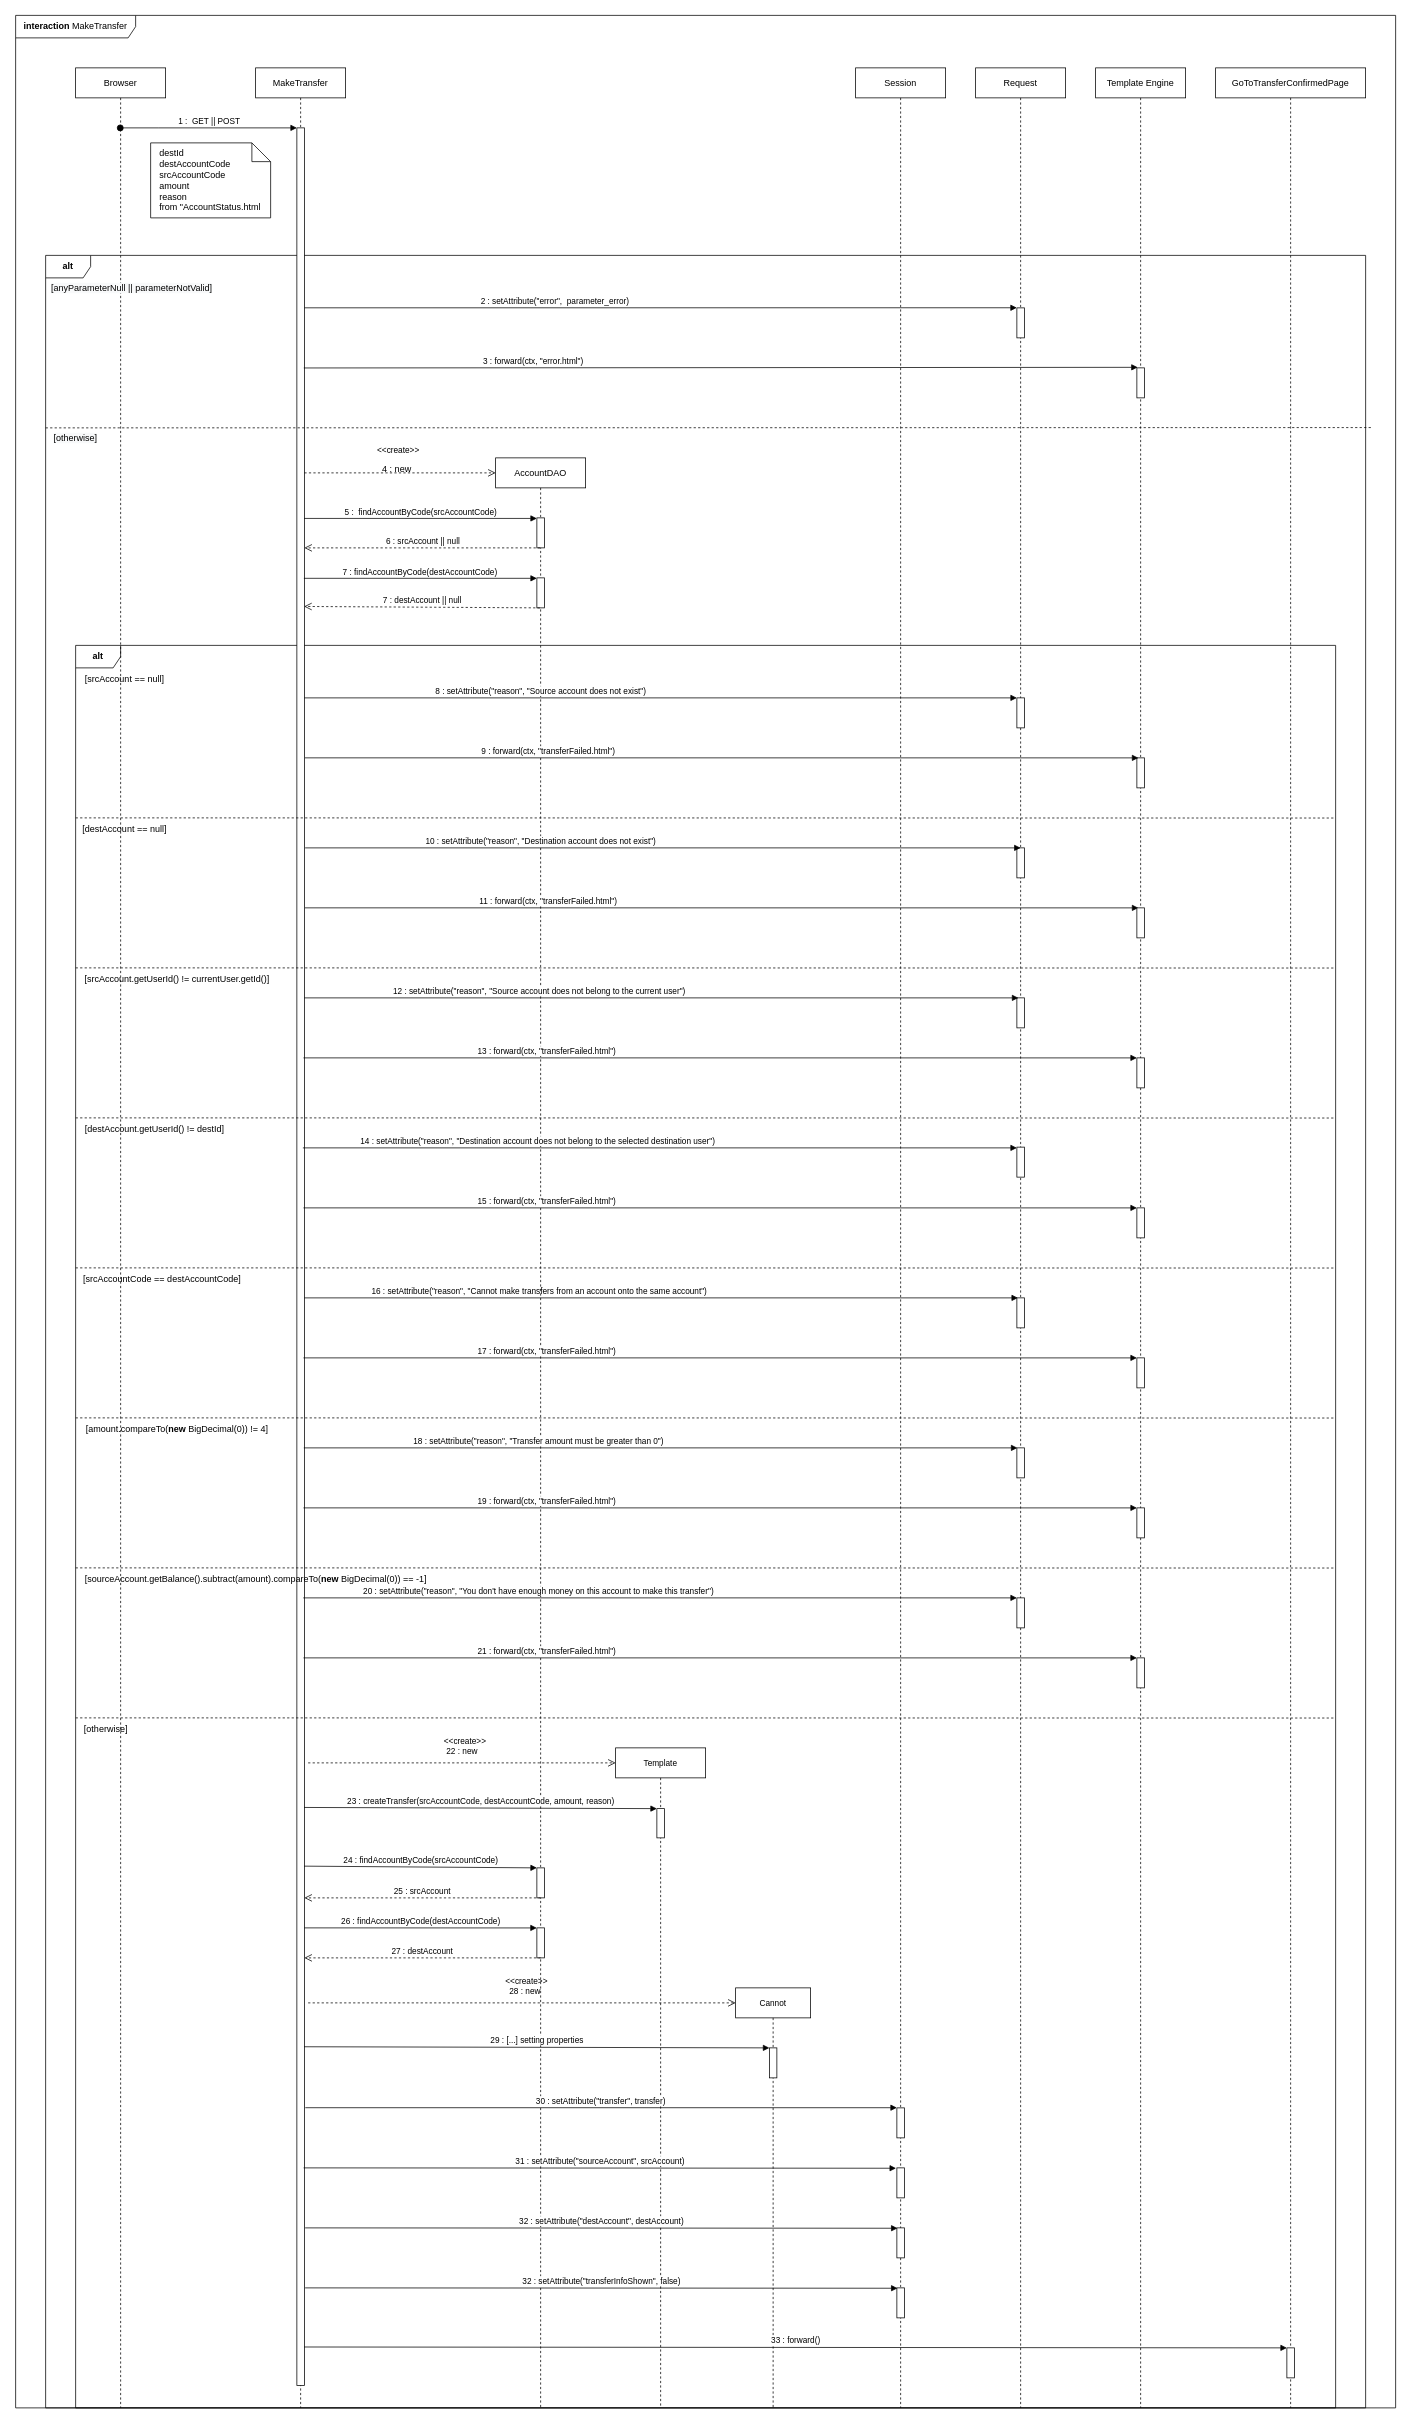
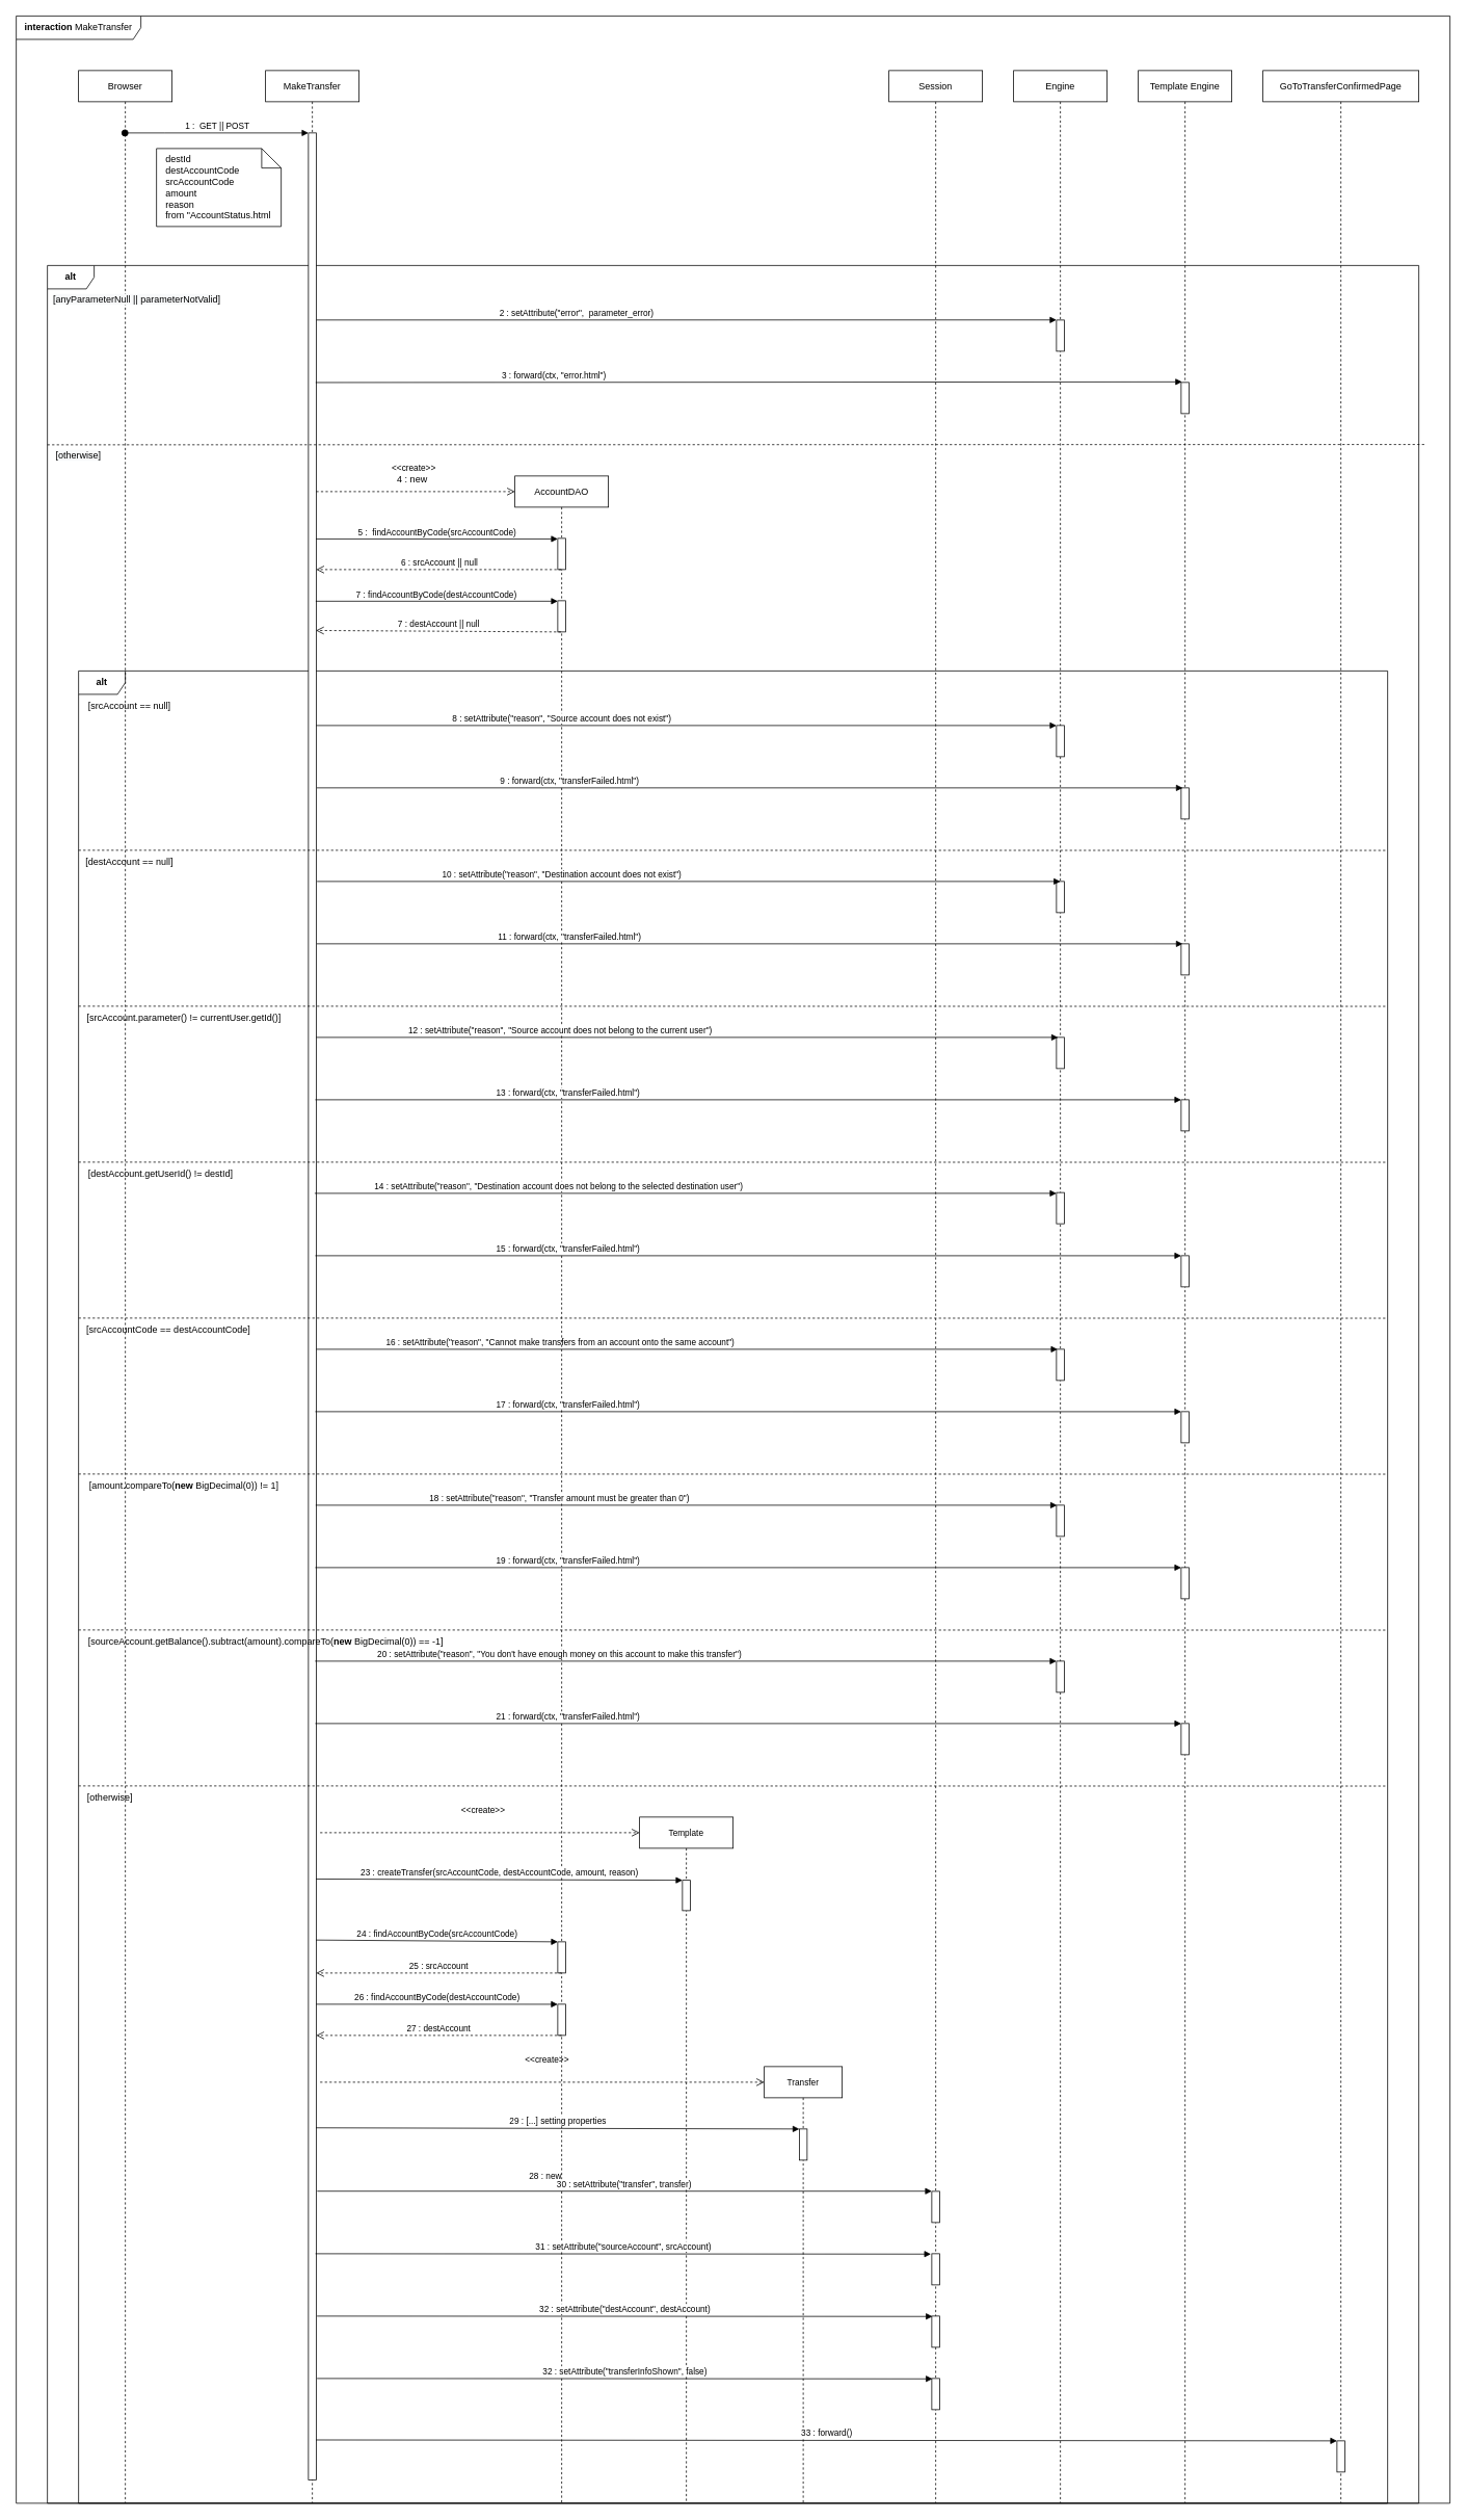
- <mxCell id="20" value="Request" style="shape=umlLifeline;perimeter=lifelinePerimeter;whiteSpace=wrap;html=1;container=1;collapsible=0;recursiveResize=0;outlineConnect=0;" vertex="1" parent="1"><mxGeometry x="1300" y="90" width="120" height="3120" as="geometry" /></mxCell>
+ <mxCell id="20" value="Engine" style="shape=umlLifeline;perimeter=lifelinePerimeter;whiteSpace=wrap;html=1;container=1;collapsible=0;recursiveResize=0;outlineConnect=0;" vertex="1" parent="1"><mxGeometry x="1300" y="90" width="120" height="3120" as="geometry" /></mxCell>
- <mxCell id="48" value="4 : new" style="text;html=1;align=center;verticalAlign=middle;resizable=0;points=[];autosize=1;strokeColor=none;fillColor=none;" vertex="1" parent="1"><mxGeometry x="498" y="610" width="60" height="30" as="geometry" /></mxCell>
+ <mxCell id="48" value="4 : new" style="text;html=1;align=center;verticalAlign=middle;resizable=0;points=[];autosize=1;strokeColor=none;fillColor=none;" vertex="1" parent="1"><mxGeometry x="498" y="600" width="60" height="30" as="geometry" /></mxCell>
- <mxCell id="67" value="[srcAccount.getUserId() != currentUser.getId()]" style="text;html=1;align=center;verticalAlign=middle;resizable=0;points=[];autosize=1;strokeColor=none;fillColor=none;" vertex="1" parent="1"><mxGeometry x="100" y="1290" width="270" height="30" as="geometry" /></mxCell>
+ <mxCell id="67" value="[srcAccount.parameter() != currentUser.getId()]" style="text;html=1;align=center;verticalAlign=middle;resizable=0;points=[];autosize=1;strokeColor=none;fillColor=none;" vertex="1" parent="1"><mxGeometry x="100" y="1290" width="270" height="30" as="geometry" /></mxCell>
- <mxCell id="71" value="[amount.compareTo(&lt;b&gt;new&lt;/b&gt; BigDecimal(0)) != 4]" style="text;html=1;align=center;verticalAlign=middle;resizable=0;points=[];autosize=1;strokeColor=none;fillColor=none;" vertex="1" parent="1"><mxGeometry x="100" y="1890" width="270" height="30" as="geometry" /></mxCell>
+ <mxCell id="71" value="[amount.compareTo(&lt;b&gt;new&lt;/b&gt; BigDecimal(0)) != 1]" style="text;html=1;align=center;verticalAlign=middle;resizable=0;points=[];autosize=1;strokeColor=none;fillColor=none;" vertex="1" parent="1"><mxGeometry x="100" y="1890" width="270" height="30" as="geometry" /></mxCell>
- <mxCell id="85" value="22 : new" style="text;html=1;align=center;verticalAlign=middle;resizable=0;points=[];autosize=1;strokeColor=none;fillColor=none;fontSize=11;fontFamily=Helvetica;fontColor=#000000;" vertex="1" parent="1"><mxGeometry x="580" y="2320" width="70" height="30" as="geometry" /></mxCell>
- <mxCell id="93" value="28 : new" style="text;html=1;align=center;verticalAlign=middle;resizable=0;points=[];autosize=1;strokeColor=none;fillColor=none;fontSize=11;fontFamily=Helvetica;fontColor=#000000;" vertex="1" parent="1"><mxGeometry x="664" y="2640" width="70" height="30" as="geometry" /></mxCell>
+ <mxCell id="93" value="28 : new" style="text;html=1;align=center;verticalAlign=middle;resizable=0;points=[];autosize=1;strokeColor=none;fillColor=none;fontSize=11;fontFamily=Helvetica;fontColor=#000000;" vertex="1" parent="1"><mxGeometry x="664" y="2775" width="70" height="30" as="geometry" /></mxCell>
- <mxCell id="90" value="Cannot" style="shape=umlLifeline;perimeter=lifelinePerimeter;whiteSpace=wrap;html=1;container=1;collapsible=0;recursiveResize=0;outlineConnect=0;fontFamily=Helvetica;fontSize=11;fontColor=#000000;" vertex="1" parent="1"><mxGeometry x="980" y="2650" width="100" height="560" as="geometry" /></mxCell>
+ <mxCell id="90" value="Transfer" style="shape=umlLifeline;perimeter=lifelinePerimeter;whiteSpace=wrap;html=1;container=1;collapsible=0;recursiveResize=0;outlineConnect=0;fontFamily=Helvetica;fontSize=11;fontColor=#000000;" vertex="1" parent="1"><mxGeometry x="980" y="2650" width="100" height="560" as="geometry" /></mxCell>
